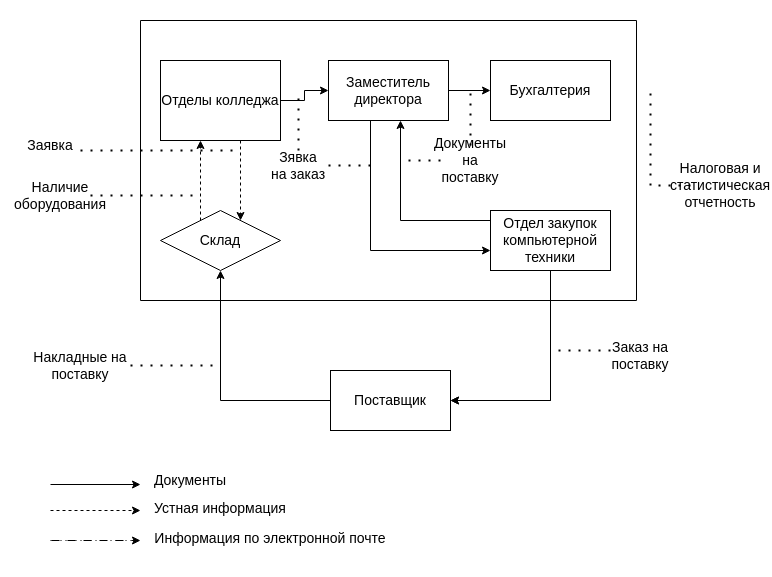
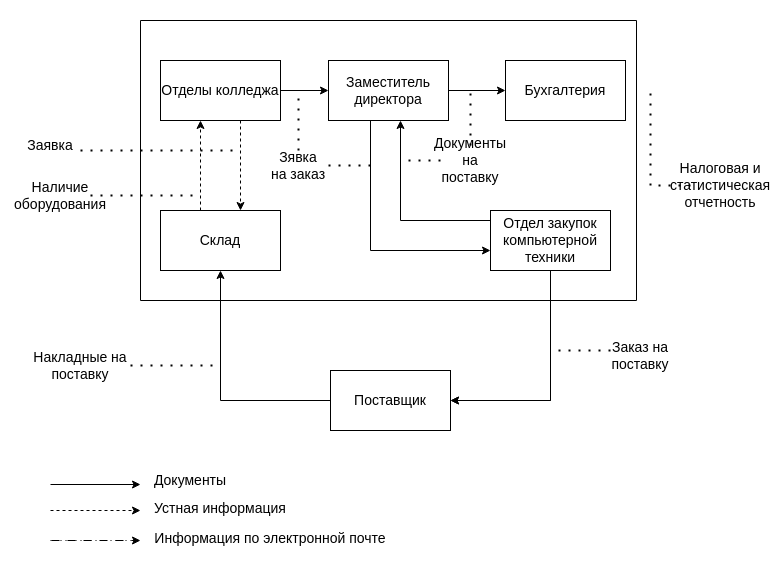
- <mxCell id="8" value="Бухгалтерия" style="rounded=0;whiteSpace=wrap;html=1;fontSize=14;" parent="2" vertex="1"><mxGeometry x="350" y="40" width="120" height="60" as="geometry" /></mxCell>
+ <mxCell id="8" value="Бухгалтерия" style="rounded=0;whiteSpace=wrap;html=1;fontSize=14;" parent="2" vertex="1"><mxGeometry x="365" y="40" width="120" height="60" as="geometry" /></mxCell>
- <mxCell id="13" value="Отделы колледжа" style="rounded=0;whiteSpace=wrap;html=1;fontSize=14;" parent="2" vertex="1"><mxGeometry x="20" y="40" width="120" height="80" as="geometry" /></mxCell>
+ <mxCell id="13" value="Отделы колледжа" style="rounded=0;whiteSpace=wrap;html=1;fontSize=14;" parent="2" vertex="1"><mxGeometry x="20" y="40" width="120" height="60" as="geometry" /></mxCell>
- <mxCell id="10" value="Склад" style="rhombus;whiteSpace=wrap;html=1;fontSize=14;" parent="2" vertex="1"><mxGeometry x="20" y="190" width="120" height="60" as="geometry" /></mxCell>
+ <mxCell id="10" value="Склад" style="rounded=0;whiteSpace=wrap;html=1;fontSize=14;" parent="2" vertex="1"><mxGeometry x="20" y="190" width="120" height="60" as="geometry" /></mxCell>
